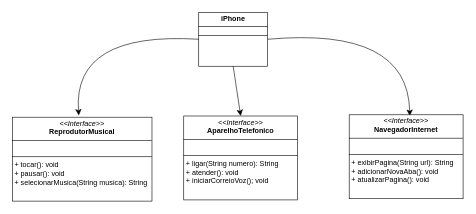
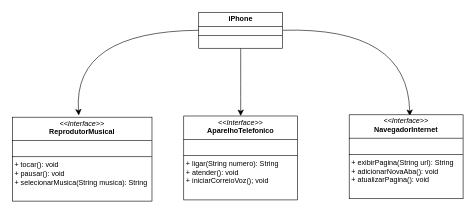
- <mxCell id="5" value="&lt;p style=&quot;margin:0px;margin-top:4px;text-align:center;&quot;&gt;&lt;b&gt;iPhone&lt;/b&gt;&lt;/p&gt;&lt;hr size=&quot;1&quot; style=&quot;border-style:solid;&quot;&gt;&lt;div style=&quot;height:2px;&quot;&gt;&lt;/div&gt;&lt;hr size=&quot;1&quot; style=&quot;border-style:solid;&quot;&gt;&lt;div style=&quot;height:2px;&quot;&gt;&lt;/div&gt;" style="verticalAlign=top;align=left;overflow=fill;html=1;whiteSpace=wrap;" vertex="1" parent="1"><mxGeometry x="331" y="20" width="115" height="90" as="geometry" /></mxCell>
+ <mxCell id="5" value="&lt;p style=&quot;margin:0px;margin-top:4px;text-align:center;&quot;&gt;&lt;b&gt;iPhone&lt;/b&gt;&lt;/p&gt;&lt;hr size=&quot;1&quot; style=&quot;border-style:solid;&quot;&gt;&lt;div style=&quot;height:2px;&quot;&gt;&lt;/div&gt;&lt;hr size=&quot;1&quot; style=&quot;border-style:solid;&quot;&gt;&lt;div style=&quot;height:2px;&quot;&gt;&lt;/div&gt;" style="verticalAlign=top;align=left;overflow=fill;html=1;whiteSpace=wrap;" vertex="1" parent="1"><mxGeometry x="331" y="20" width="140" height="60" as="geometry" /></mxCell>
